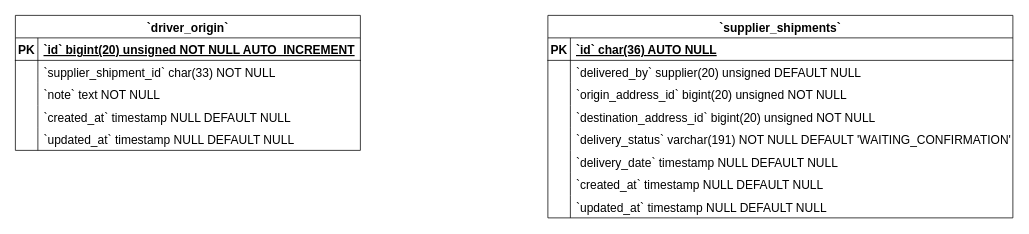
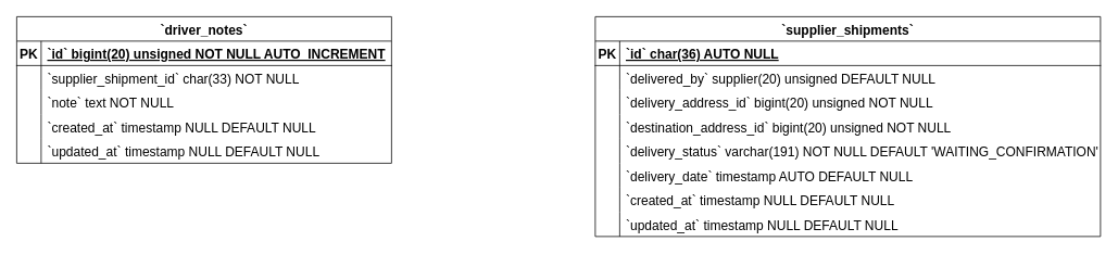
- <mxCell id="2" value="`driver_origin`" style="shape=table;startSize=30;container=1;collapsible=1;childLayout=tableLayout;fixedRows=1;rowLines=0;fontStyle=1;align=center;resizeLast=1;fontSize=16;" parent="1" vertex="1"><mxGeometry x="20" y="20" width="460" height="180" as="geometry" /></mxCell>
+ <mxCell id="2" value="`driver_notes`" style="shape=table;startSize=30;container=1;collapsible=1;childLayout=tableLayout;fixedRows=1;rowLines=0;fontStyle=1;align=center;resizeLast=1;fontSize=16;" parent="1" vertex="1"><mxGeometry x="20" y="20" width="460" height="180" as="geometry" /></mxCell>
- <mxCell id="27" value="`origin_address_id` bigint(20) unsigned NOT NULL" style="shape=partialRectangle;overflow=hidden;connectable=0;fillColor=none;align=left;strokeColor=inherit;top=0;left=0;bottom=0;right=0;spacingLeft=6;fontSize=16;" parent="25" vertex="1"><mxGeometry x="30" width="590" height="30" as="geometry"><mxRectangle width="590" height="30" as="alternateBounds" /></mxGeometry></mxCell>
+ <mxCell id="27" value="`delivery_address_id` bigint(20) unsigned NOT NULL" style="shape=partialRectangle;overflow=hidden;connectable=0;fillColor=none;align=left;strokeColor=inherit;top=0;left=0;bottom=0;right=0;spacingLeft=6;fontSize=16;" parent="25" vertex="1"><mxGeometry x="30" width="590" height="30" as="geometry"><mxRectangle width="590" height="30" as="alternateBounds" /></mxGeometry></mxCell>
- <mxCell id="36" value="`delivery_date` timestamp NULL DEFAULT NULL" style="shape=partialRectangle;overflow=hidden;connectable=0;fillColor=none;align=left;strokeColor=inherit;top=0;left=0;bottom=0;right=0;spacingLeft=6;fontSize=16;" parent="34" vertex="1"><mxGeometry x="30" width="590" height="30" as="geometry"><mxRectangle width="590" height="30" as="alternateBounds" /></mxGeometry></mxCell>
+ <mxCell id="36" value="`delivery_date` timestamp AUTO DEFAULT NULL" style="shape=partialRectangle;overflow=hidden;connectable=0;fillColor=none;align=left;strokeColor=inherit;top=0;left=0;bottom=0;right=0;spacingLeft=6;fontSize=16;" parent="34" vertex="1"><mxGeometry x="30" width="590" height="30" as="geometry"><mxRectangle width="590" height="30" as="alternateBounds" /></mxGeometry></mxCell>
